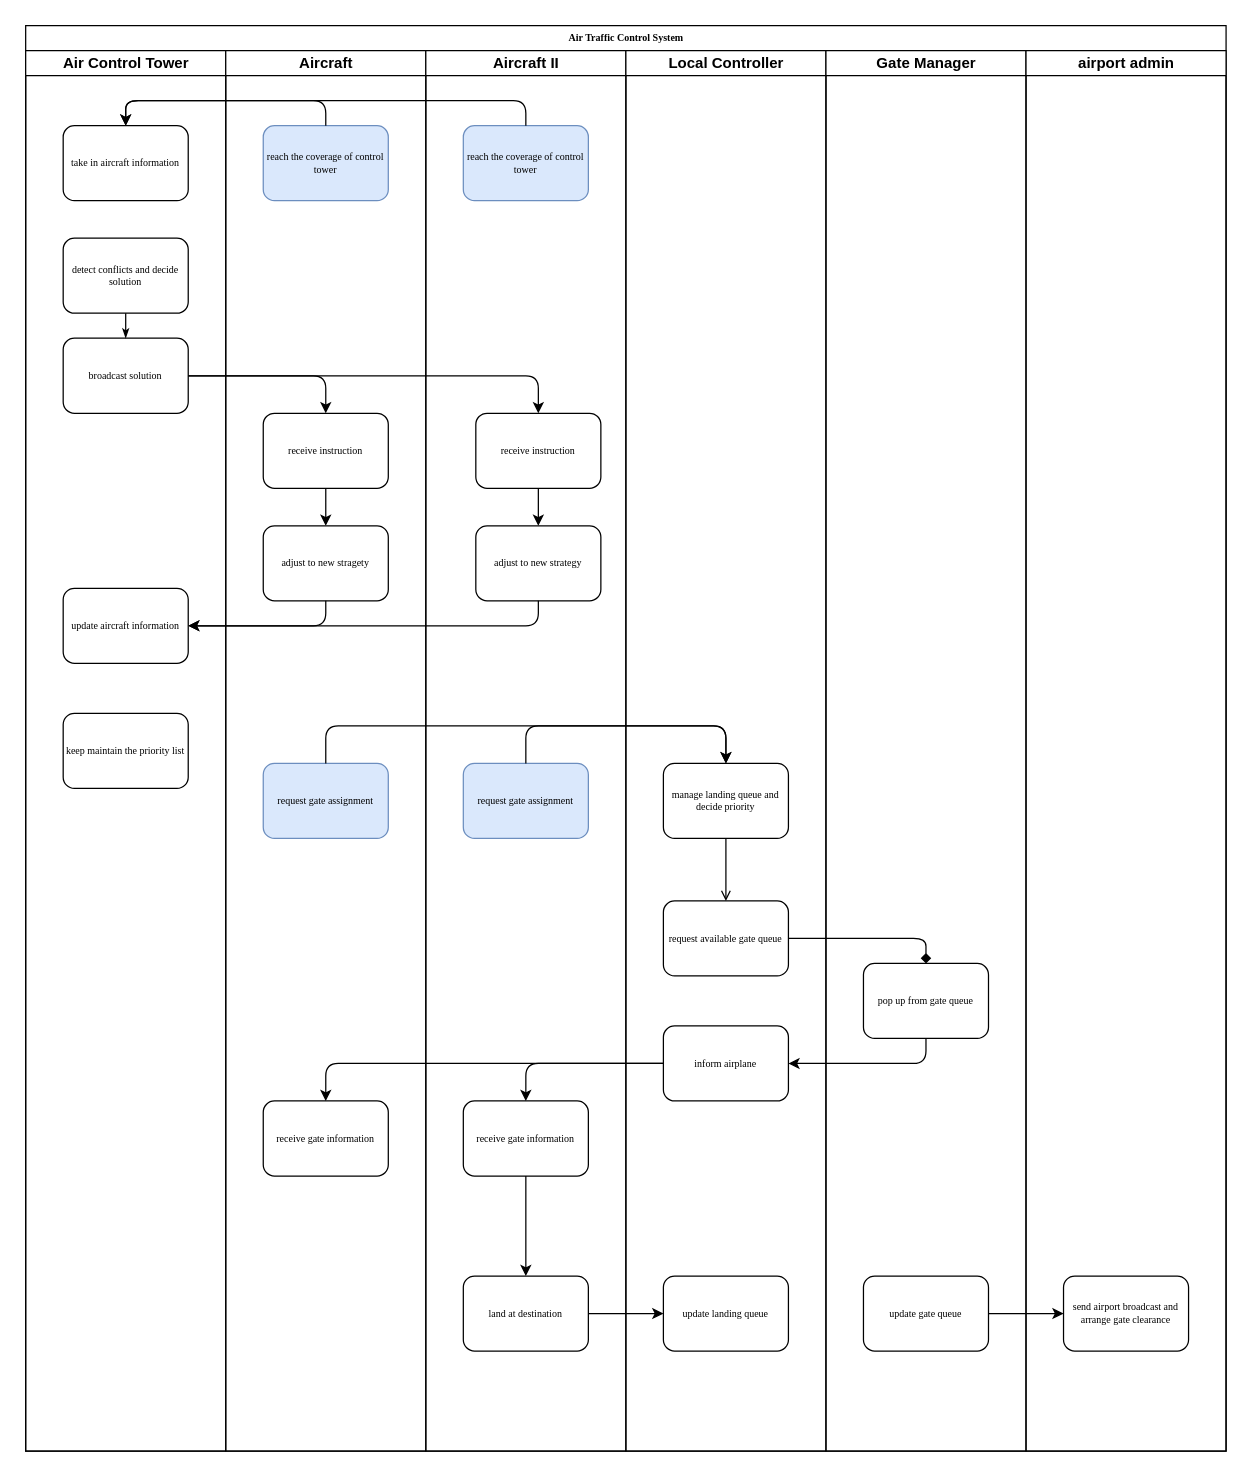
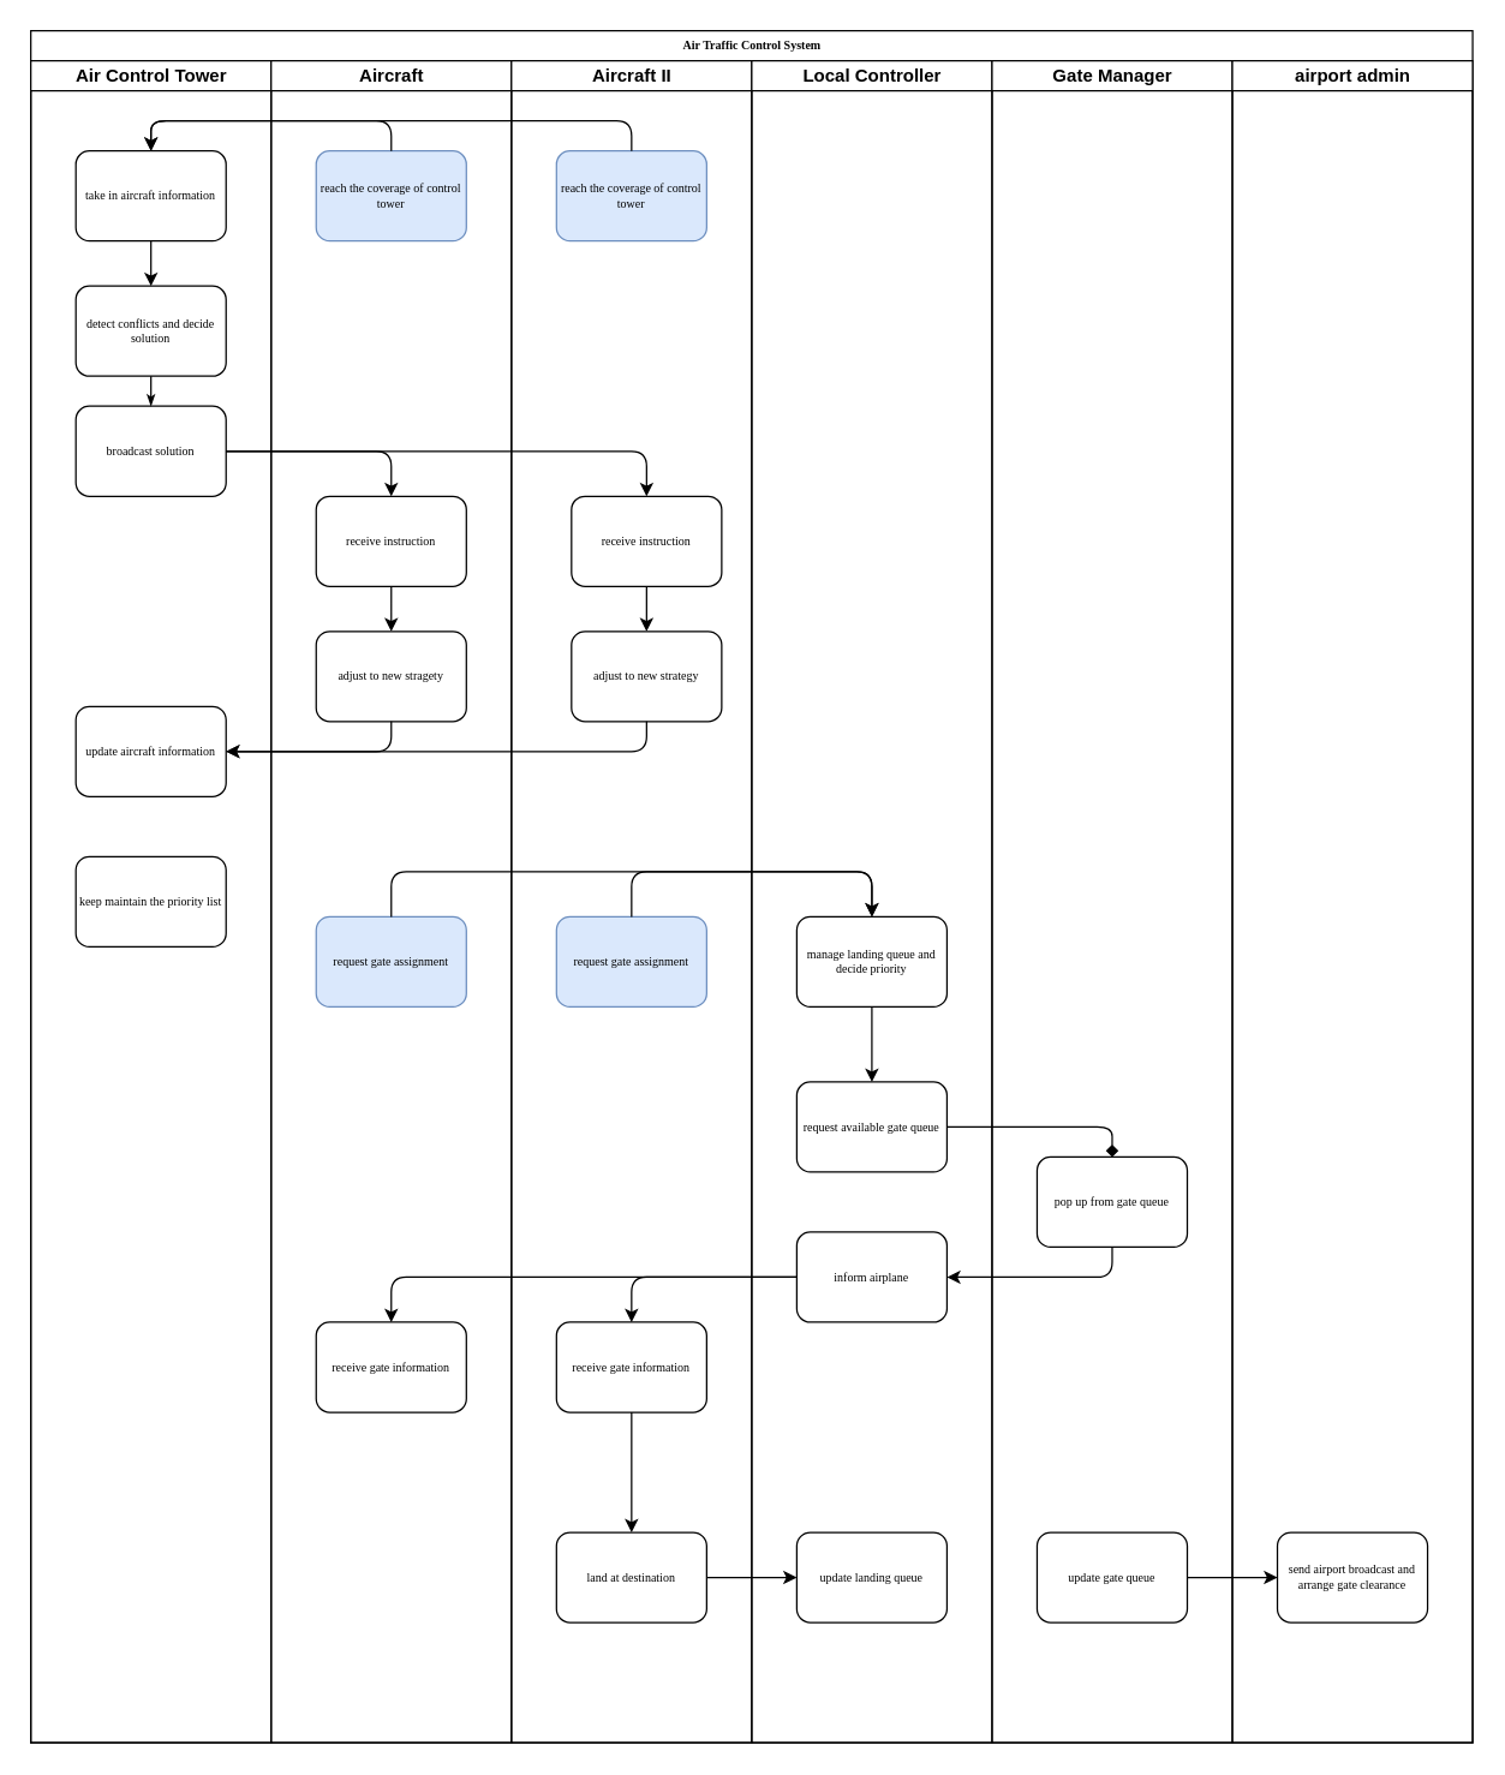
+ <mxCell id="6" style="edgeStyle=orthogonalEdgeStyle;rounded=0;orthogonalLoop=1;jettySize=auto;html=1;" edge="1" parent="3" source="7" target="4"><mxGeometry relative="1" as="geometry" /></mxCell>
- <mxCell id="28" style="edgeStyle=orthogonalEdgeStyle;rounded=1;orthogonalLoop=1;jettySize=auto;html=1;entryX=0.5;entryY=0;entryDx=0;entryDy=0;endArrow=open;" edge="1" parent="27" source="29" target="30"><mxGeometry relative="1" as="geometry" /></mxCell>
+ <mxCell id="28" style="edgeStyle=orthogonalEdgeStyle;rounded=1;orthogonalLoop=1;jettySize=auto;html=1;entryX=0.5;entryY=0;entryDx=0;entryDy=0;" edge="1" parent="27" source="29" target="30"><mxGeometry relative="1" as="geometry" /></mxCell>
